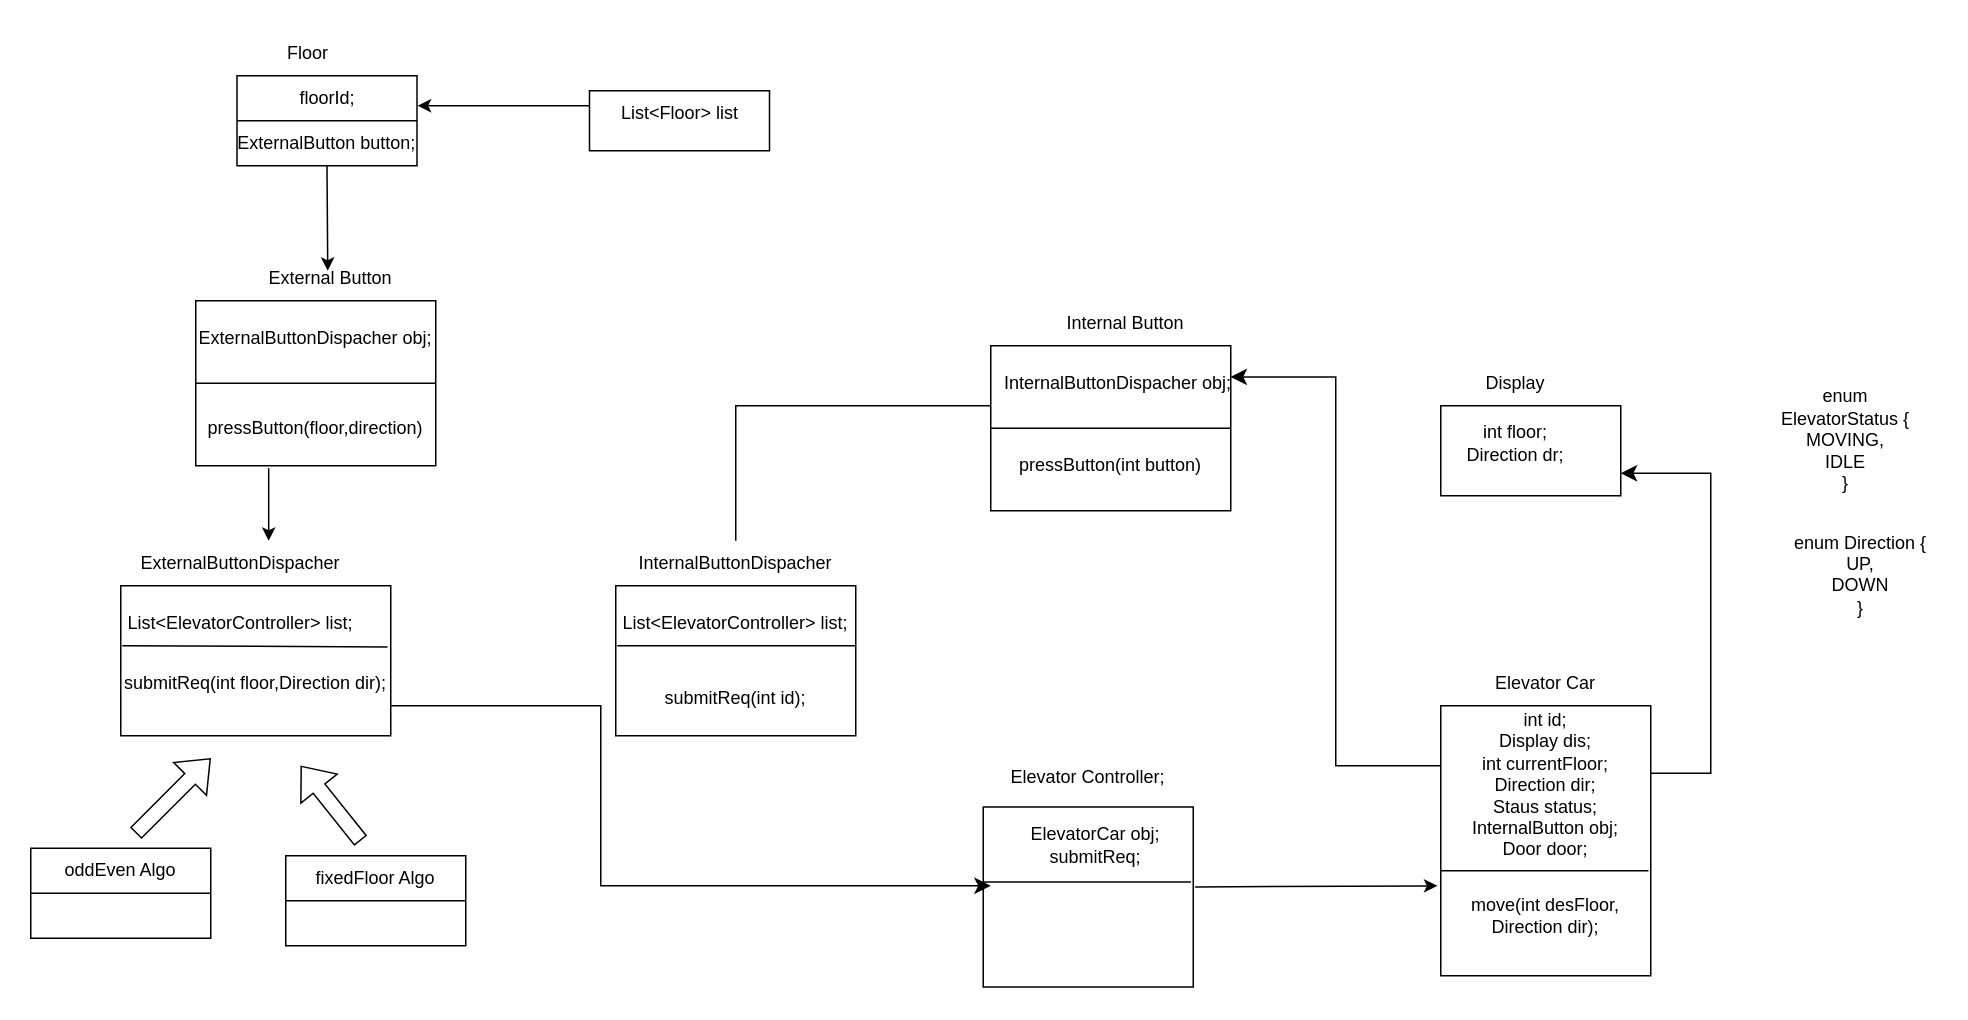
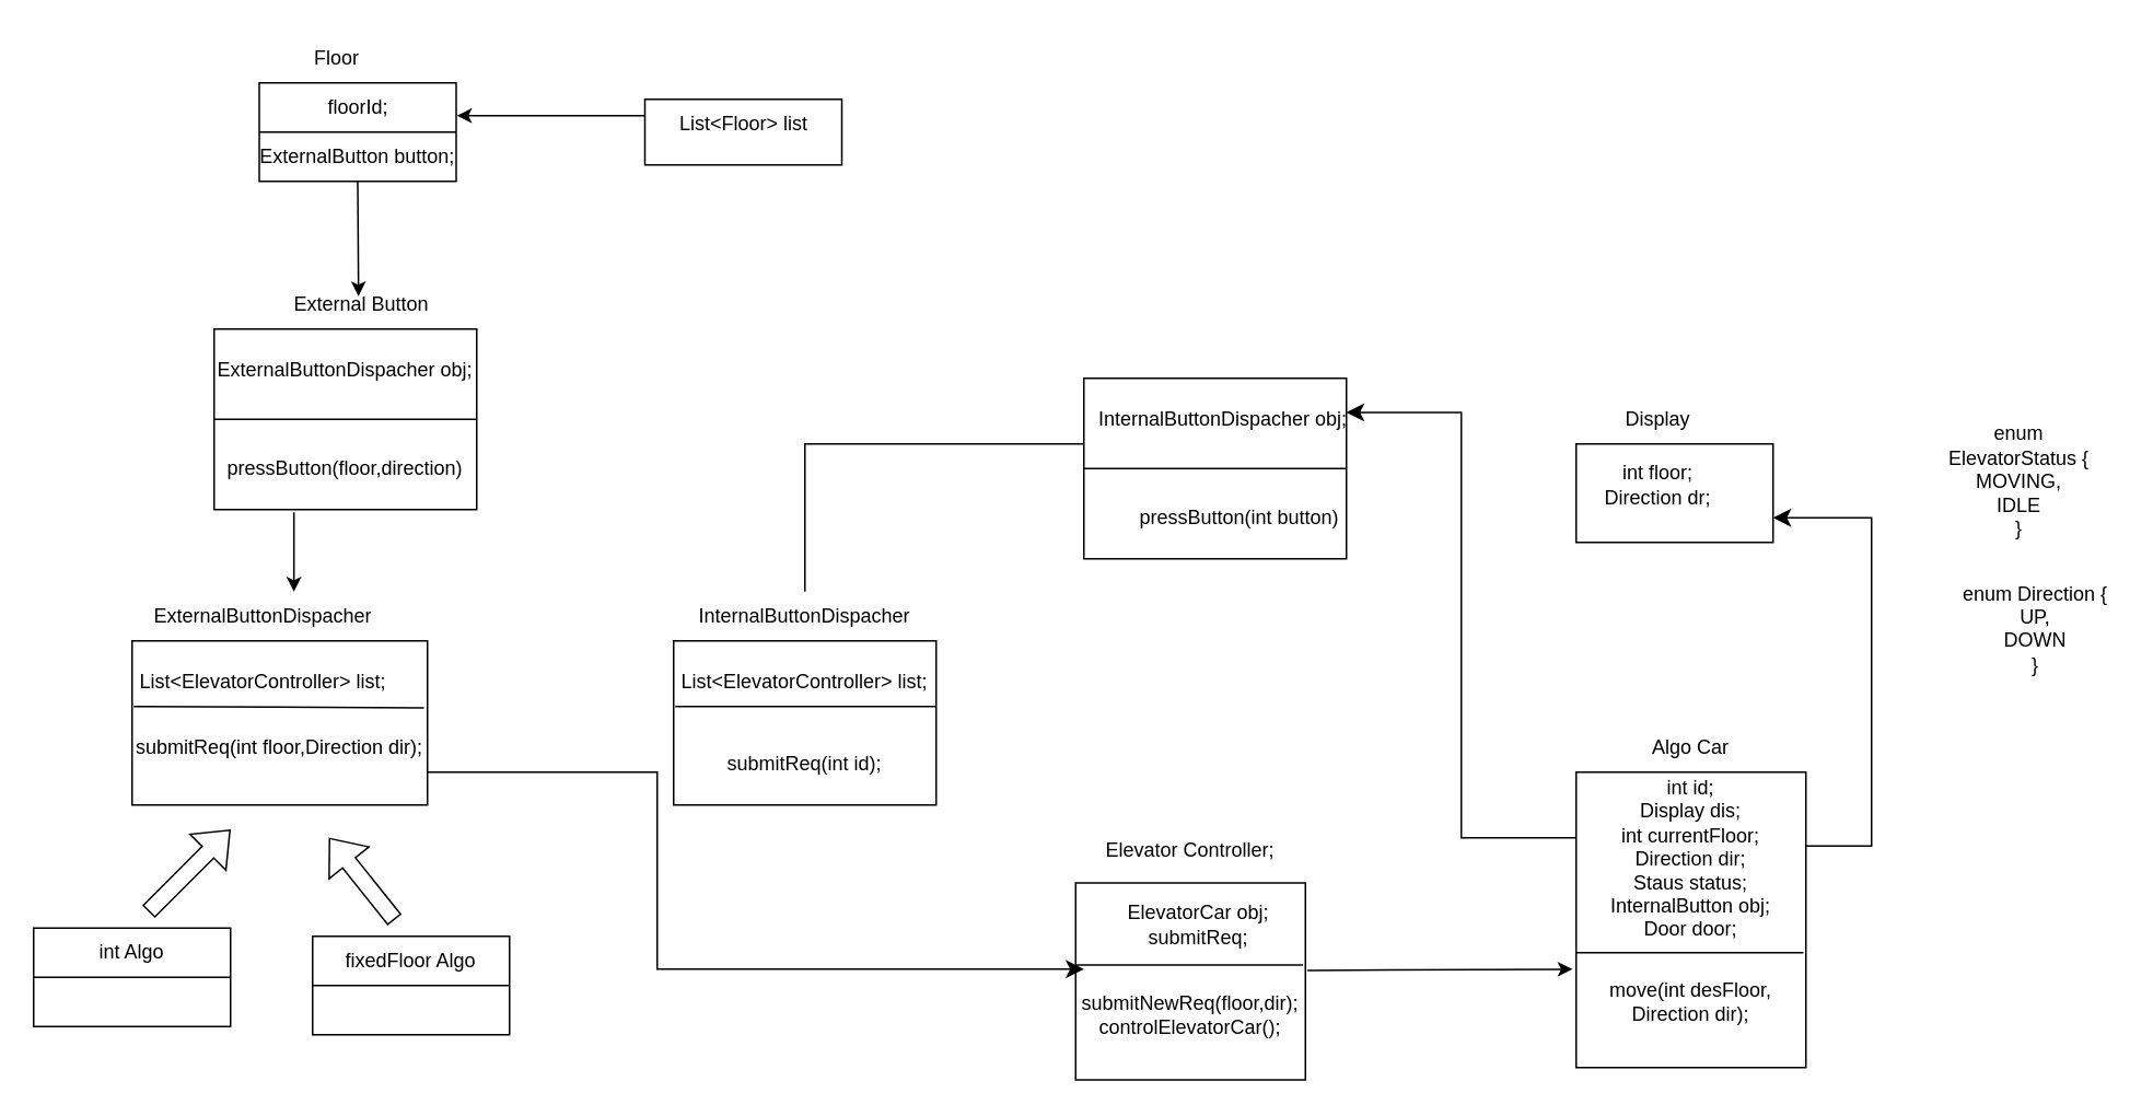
- <mxCell id="16" value="Internal Button" style="text;html=1;align=center;verticalAlign=middle;whiteSpace=wrap;rounded=0;" vertex="1" parent="1"><mxGeometry x="705" y="200" width="90" height="30" as="geometry" /></mxCell>
- <mxCell id="14" value="pressButton(int button)" style="text;html=1;align=center;verticalAlign=middle;whiteSpace=wrap;rounded=0;" vertex="1" parent="1"><mxGeometry x="675" y="295" width="130" height="30" as="geometry" /></mxCell>
+ <mxCell id="14" value="pressButton(int button)" style="text;html=1;align=center;verticalAlign=middle;whiteSpace=wrap;rounded=0;" vertex="1" parent="1"><mxGeometry x="690" y="300" width="130" height="30" as="geometry" /></mxCell>
- <mxCell id="11" value="Elevator Car" style="text;html=1;align=center;verticalAlign=middle;whiteSpace=wrap;rounded=0;" vertex="1" parent="1"><mxGeometry x="985" y="440" width="90" height="30" as="geometry" /></mxCell>
+ <mxCell id="11" value="Algo Car" style="text;html=1;align=center;verticalAlign=middle;whiteSpace=wrap;rounded=0;" vertex="1" parent="1"><mxGeometry x="985" y="440" width="90" height="30" as="geometry" /></mxCell>
- <mxCell id="36" value="oddEven Algo" style="text;html=1;align=center;verticalAlign=middle;whiteSpace=wrap;rounded=0;" vertex="1" parent="1"><mxGeometry x="25" y="565" width="110" height="30" as="geometry" /></mxCell>
+ <mxCell id="36" value="int Algo" style="text;html=1;align=center;verticalAlign=middle;whiteSpace=wrap;rounded=0;" vertex="1" parent="1"><mxGeometry x="25" y="565" width="110" height="30" as="geometry" /></mxCell>
+ <mxCell id="21" value="submitNewReq(floor,dir);&lt;div&gt;controlElevatorCar();&lt;/div&gt;" style="text;html=1;align=center;verticalAlign=middle;whiteSpace=wrap;rounded=0;" vertex="1" parent="1"><mxGeometry x="660" y="602.5" width="130" height="30" as="geometry" /></mxCell>
